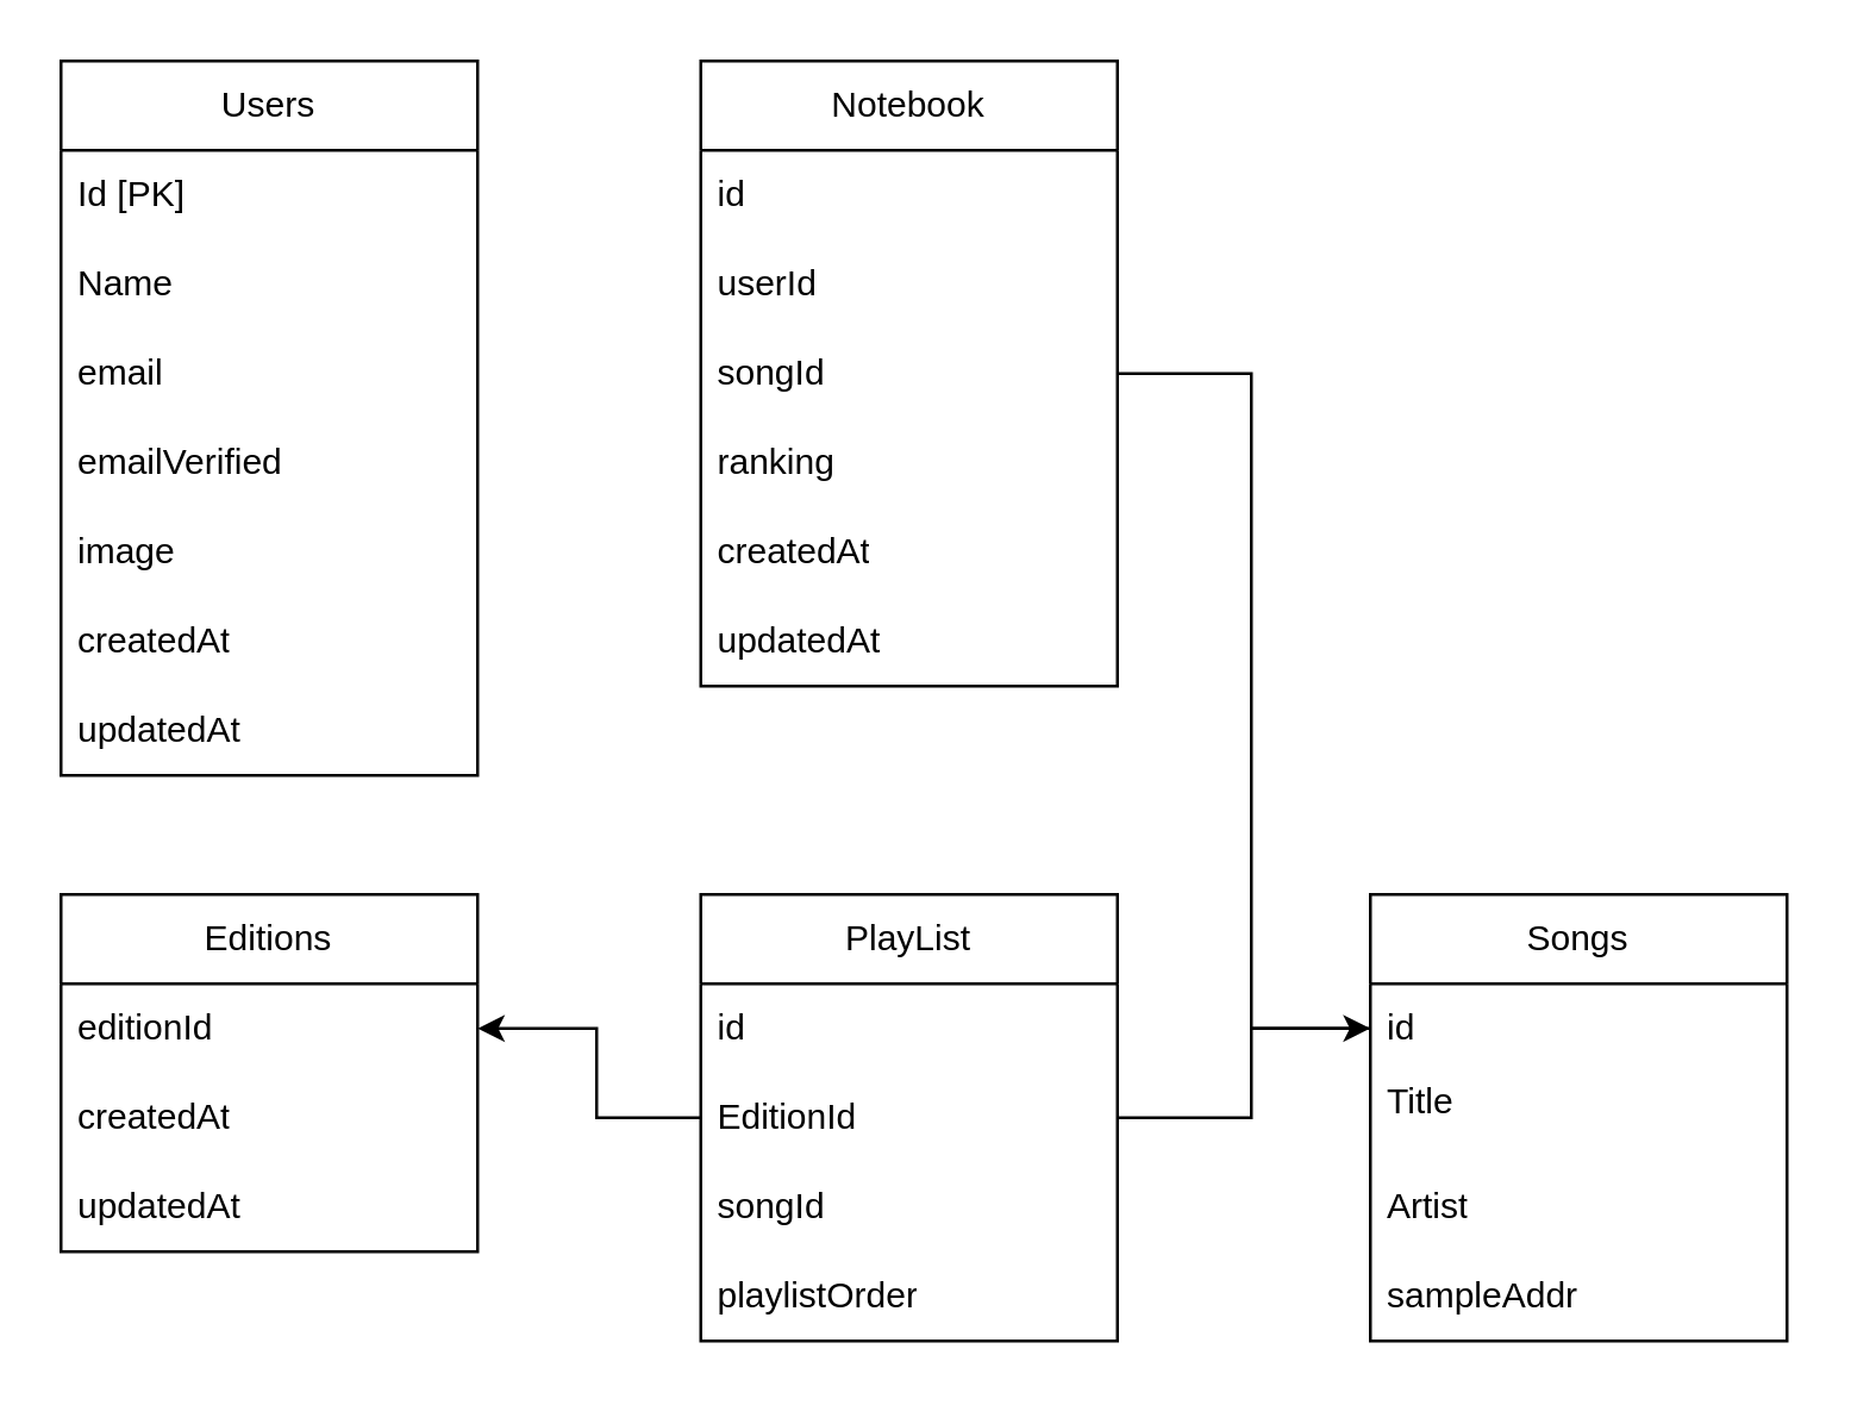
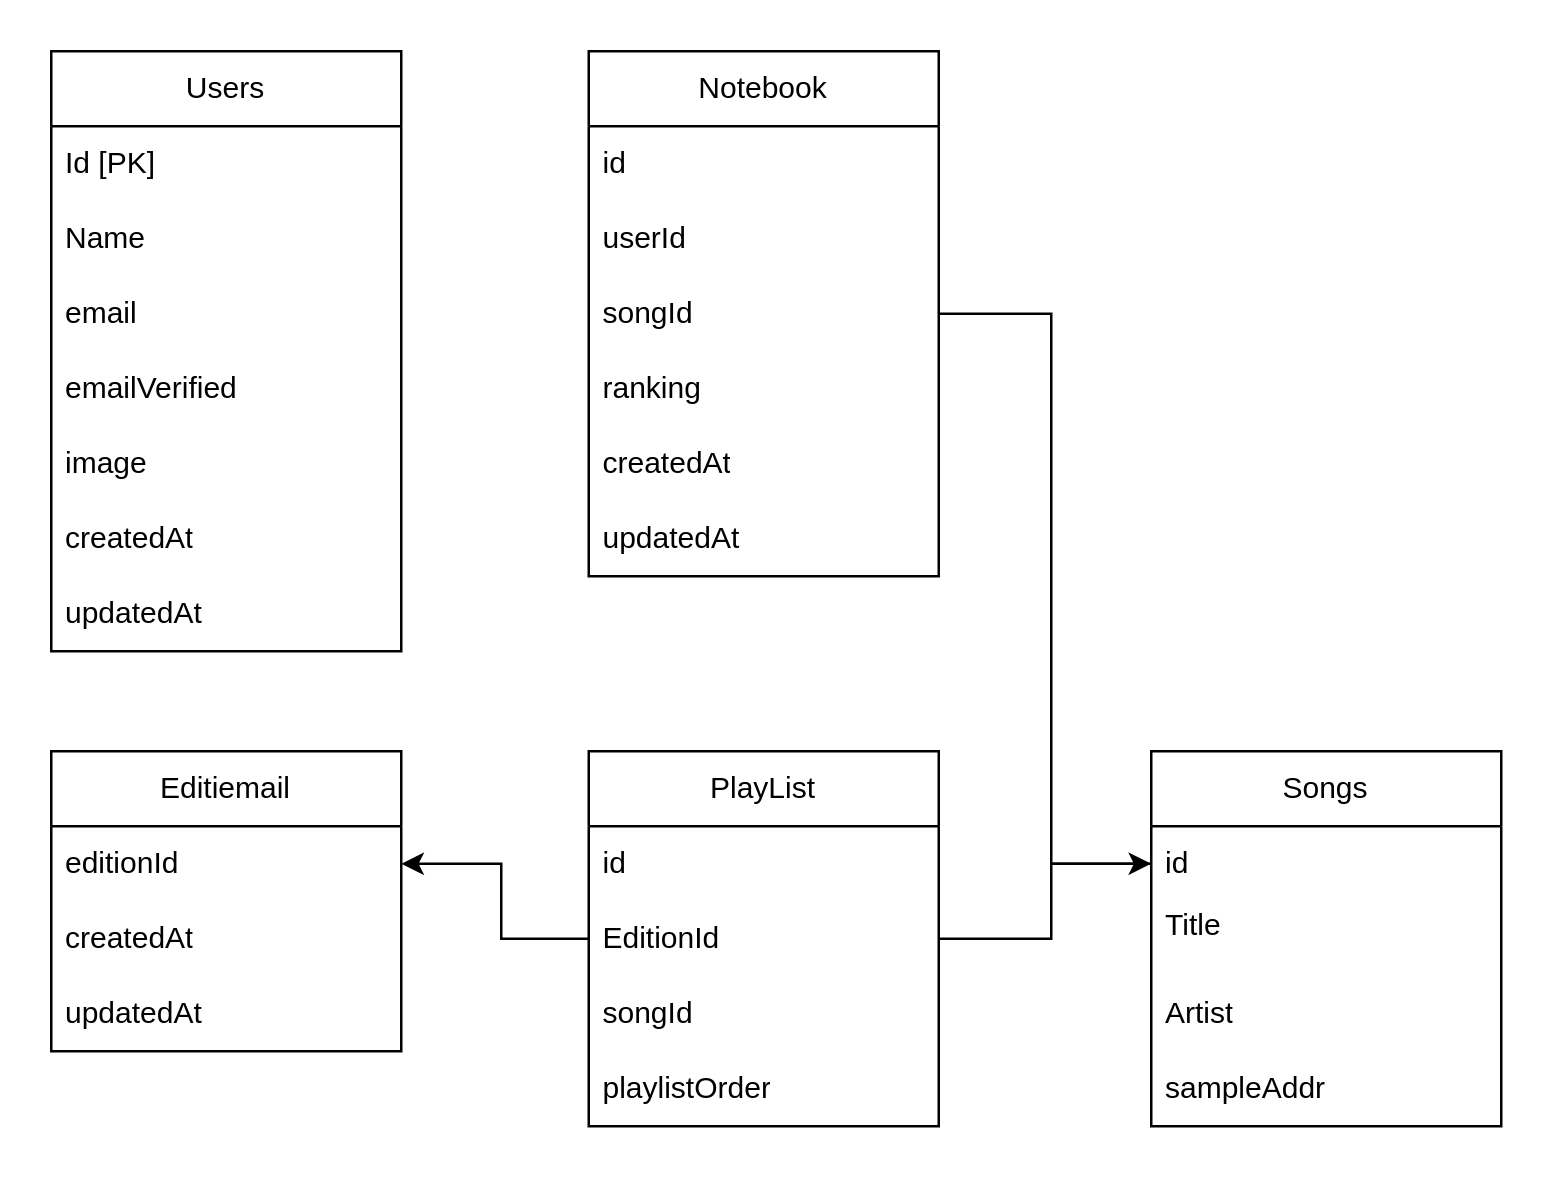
- <mxCell id="10" value="Editi&lt;span style=&quot;background-color: transparent; color: light-dark(rgb(0, 0, 0), rgb(255, 255, 255));&quot;&gt;ons&lt;/span&gt;" style="swimlane;fontStyle=0;childLayout=stackLayout;horizontal=1;startSize=30;horizontalStack=0;resizeParent=1;resizeParentMax=0;resizeLast=0;collapsible=1;marginBottom=0;whiteSpace=wrap;html=1;" parent="1" vertex="1"><mxGeometry x="20" y="300" width="140" height="120" as="geometry"><mxRectangle x="760" y="360" width="80" height="30" as="alternateBounds" /></mxGeometry></mxCell>
+ <mxCell id="10" value="Editi&lt;span style=&quot;background-color: transparent; color: light-dark(rgb(0, 0, 0), rgb(255, 255, 255));&quot;&gt;email&lt;/span&gt;" style="swimlane;fontStyle=0;childLayout=stackLayout;horizontal=1;startSize=30;horizontalStack=0;resizeParent=1;resizeParentMax=0;resizeLast=0;collapsible=1;marginBottom=0;whiteSpace=wrap;html=1;" parent="1" vertex="1"><mxGeometry x="20" y="300" width="140" height="120" as="geometry"><mxRectangle x="760" y="360" width="80" height="30" as="alternateBounds" /></mxGeometry></mxCell>
